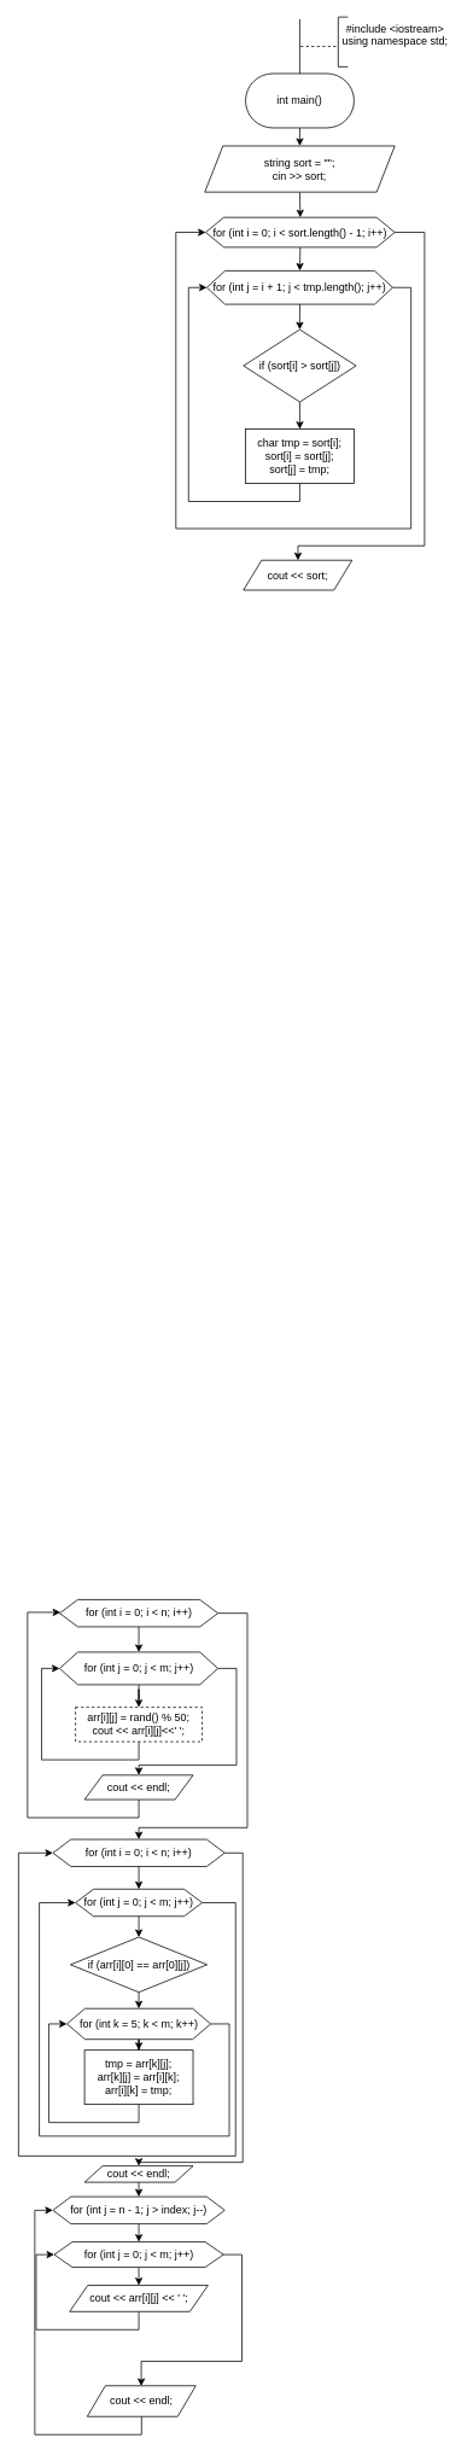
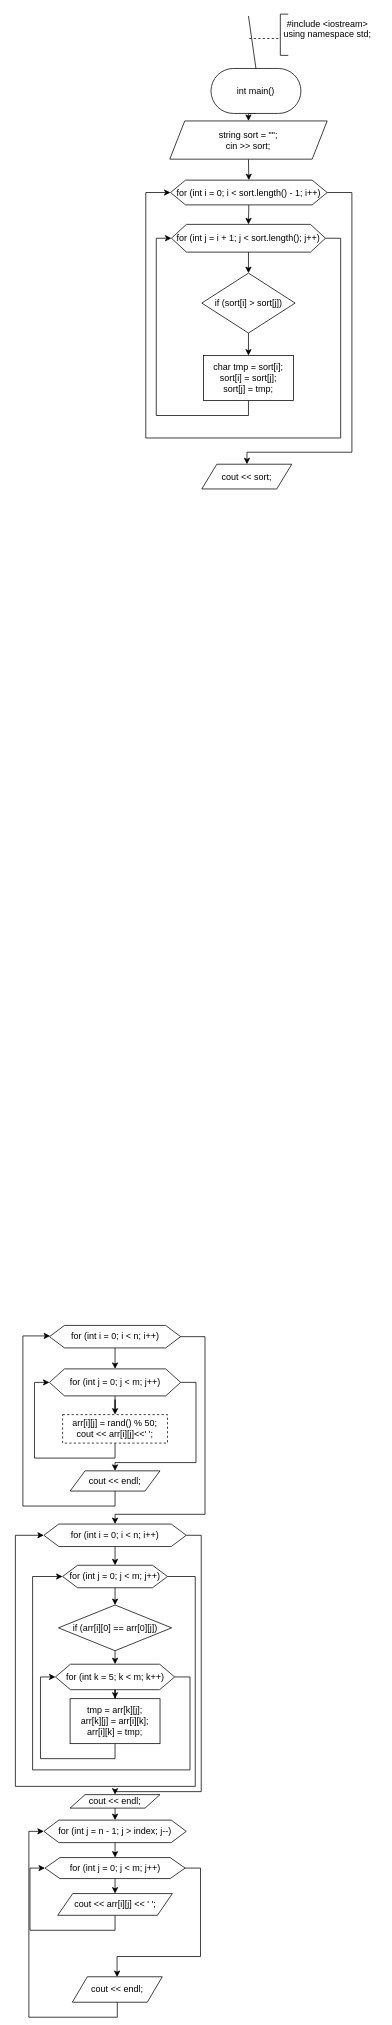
- <mxCell id="3" value="int main()" style="rounded=1;whiteSpace=wrap;html=1;arcSize=50;" vertex="1" parent="1"><mxGeometry x="271" y="80" width="120" height="60" as="geometry" /></mxCell>
+ <mxCell id="3" value="int main()" style="rounded=1;whiteSpace=wrap;html=1;arcSize=50;" vertex="1" parent="1"><mxGeometry x="281" y="90" width="120" height="60" as="geometry" /></mxCell>
- <mxCell id="49" value="for (int j = i + 1; j &amp;lt; tmp.length(); j++)" style="shape=hexagon;perimeter=hexagonPerimeter2;whiteSpace=wrap;html=1;fixedSize=1;" vertex="1" parent="1"><mxGeometry x="228.25" y="298" width="205.5" height="37" as="geometry" /></mxCell>
+ <mxCell id="49" value="for (int j = i + 1; j &amp;lt; sort.length(); j++)" style="shape=hexagon;perimeter=hexagonPerimeter2;whiteSpace=wrap;html=1;fixedSize=1;" vertex="1" parent="1"><mxGeometry x="228.25" y="298" width="205.5" height="37" as="geometry" /></mxCell>
